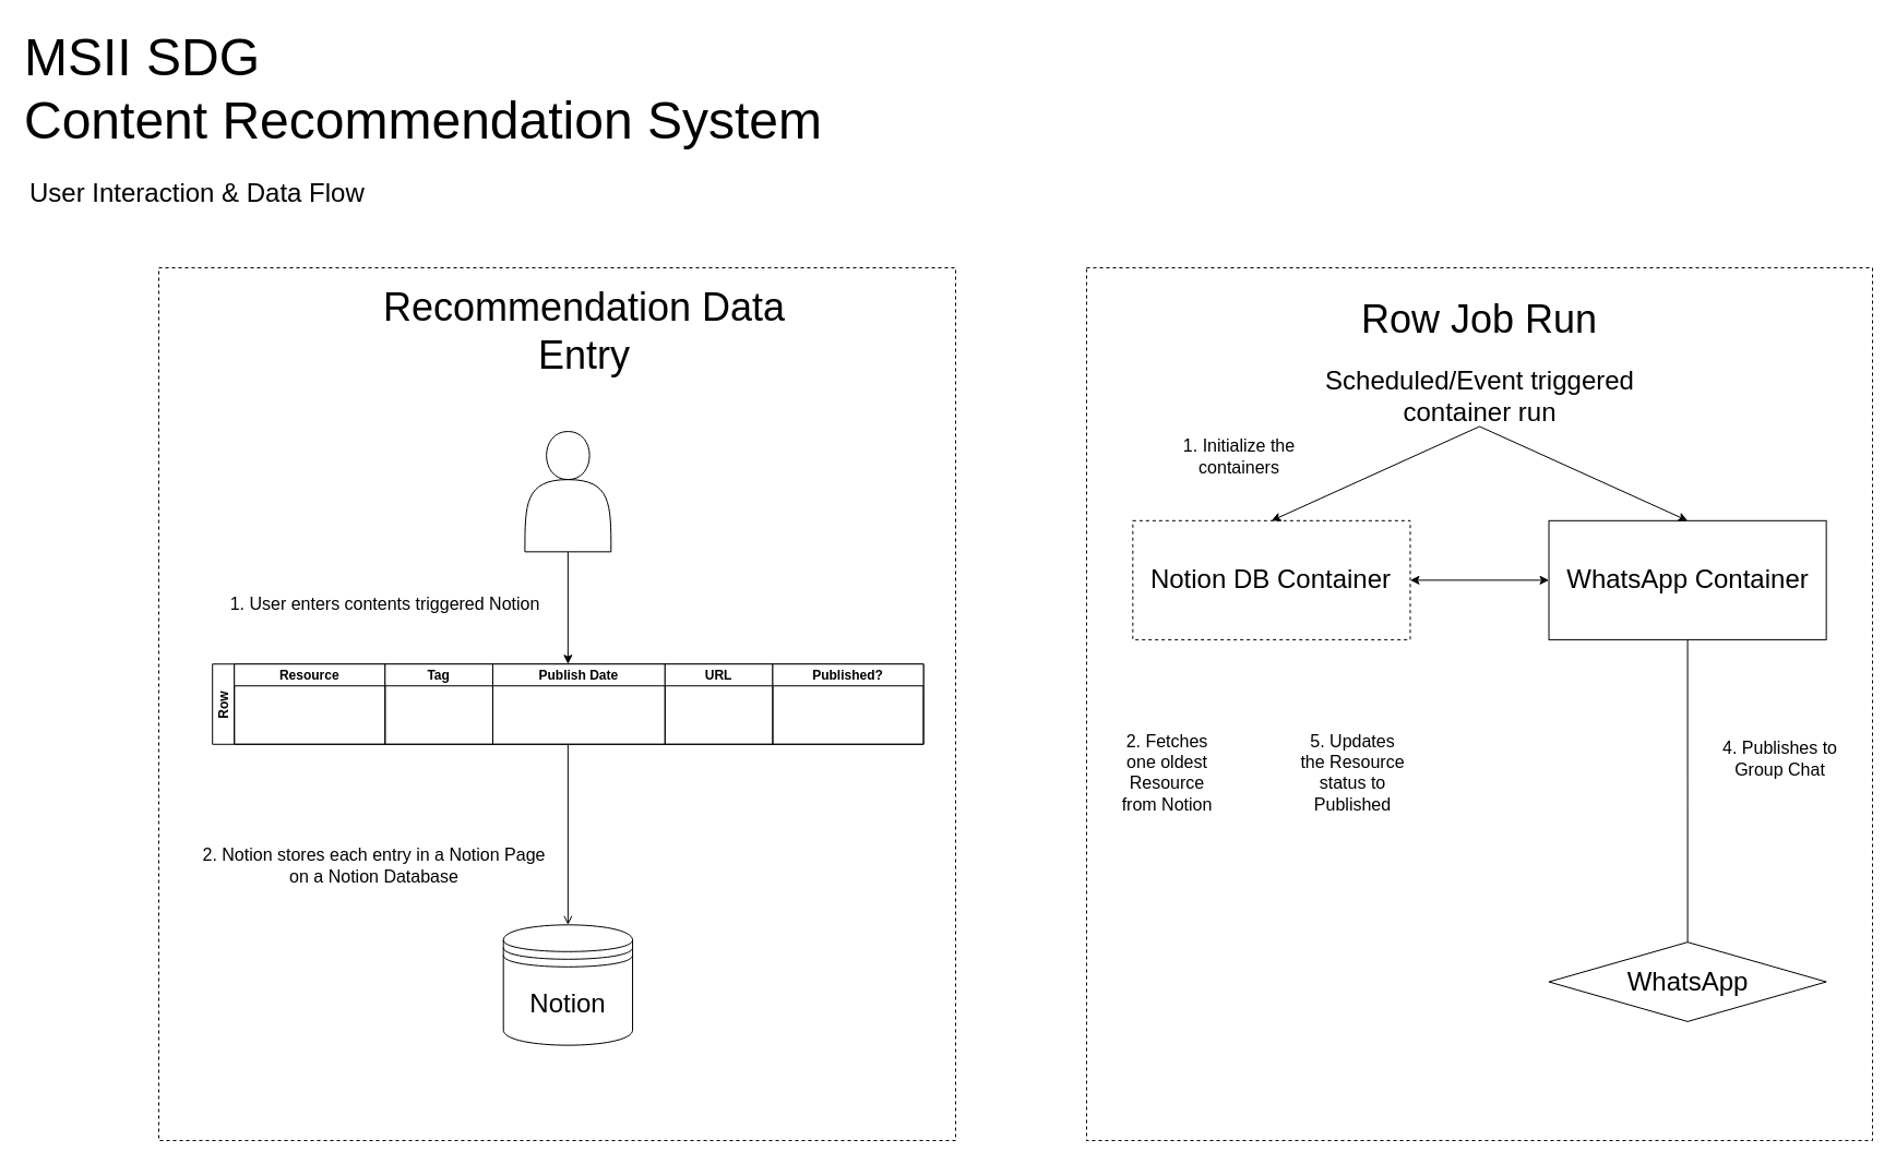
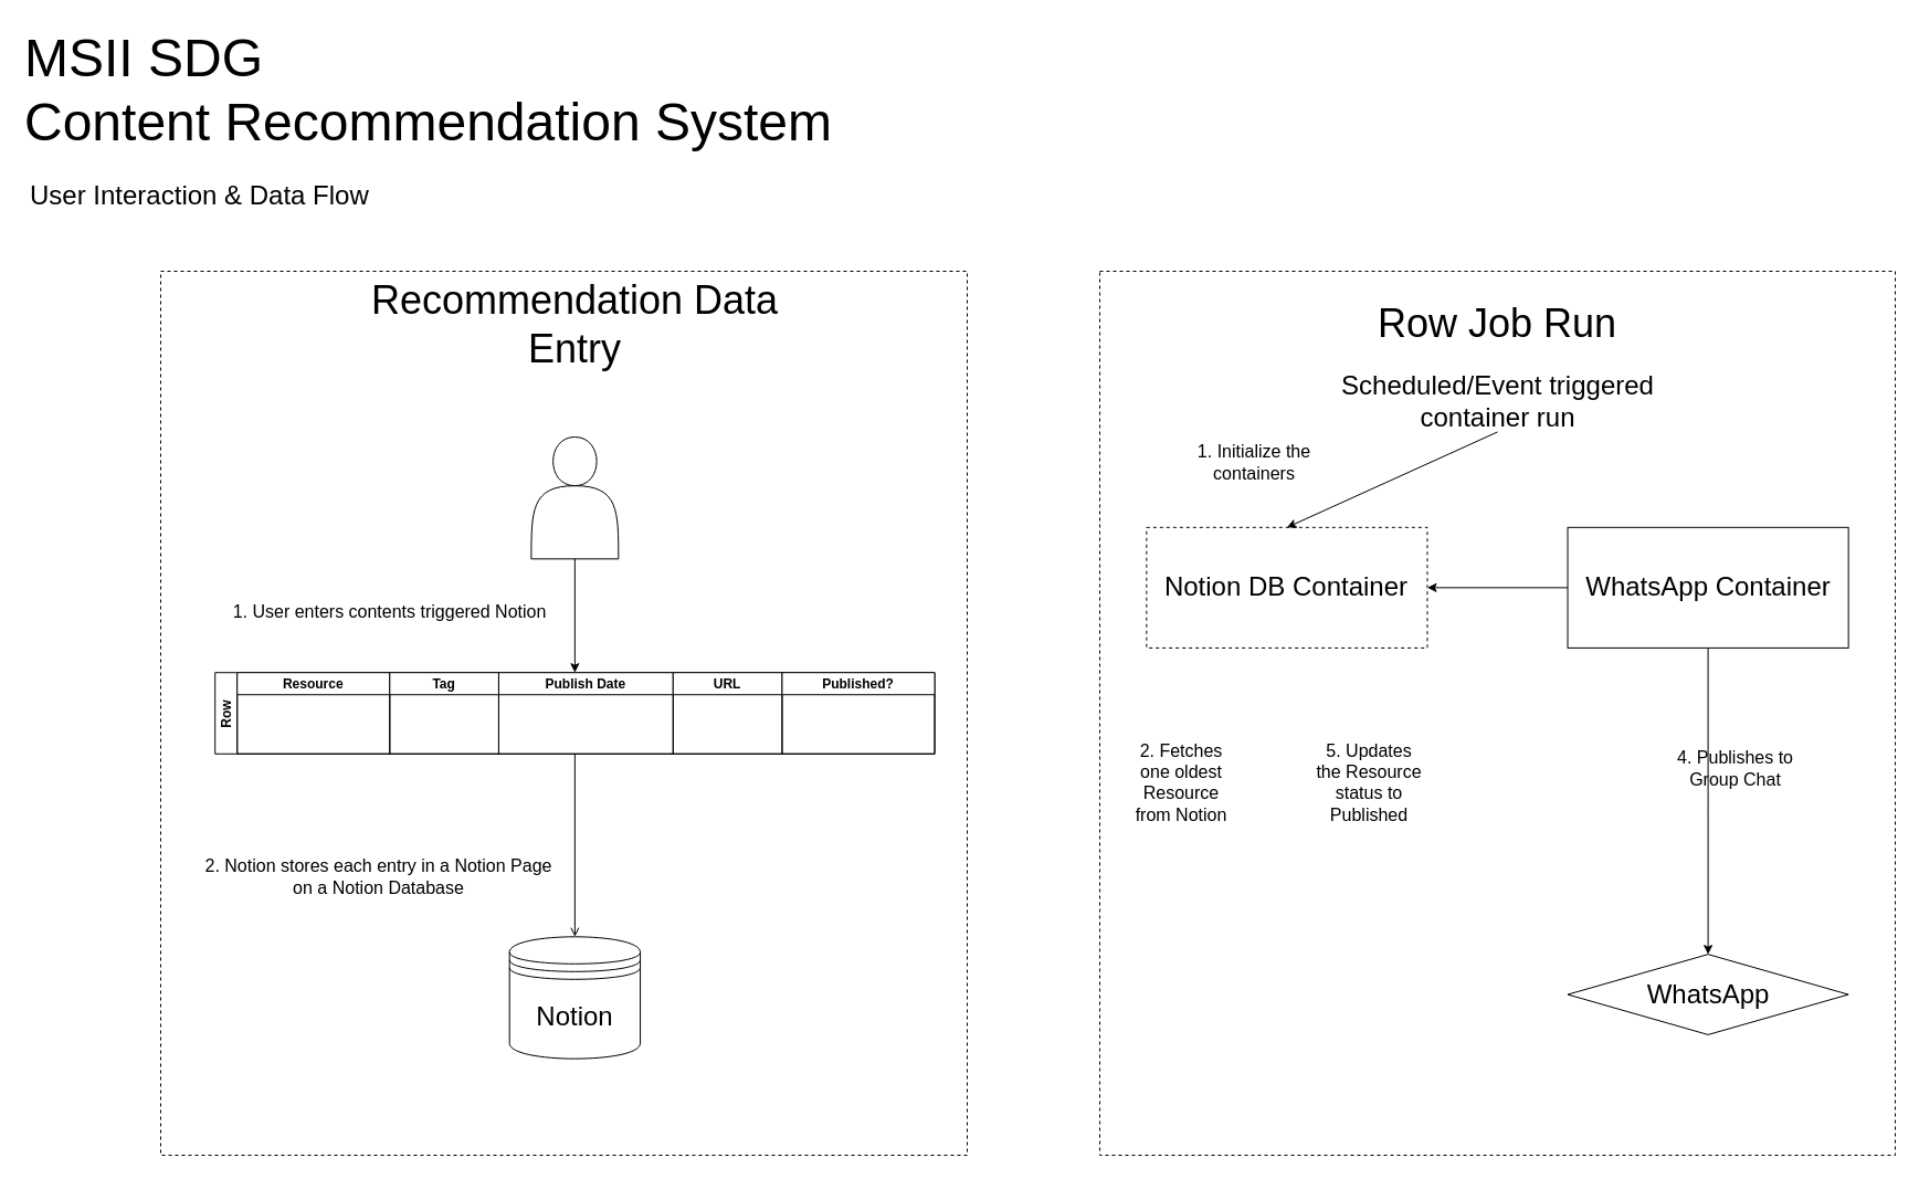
- <mxCell id="16" value="&lt;font style=&quot;font-size: 36px;&quot;&gt;Recommendation Data Entry&lt;/font&gt;" style="text;html=1;strokeColor=none;fillColor=none;align=center;verticalAlign=middle;whiteSpace=wrap;rounded=0;dashed=1;container=0;fontSize=24;" vertex="1" parent="2"><mxGeometry x="181.656" y="30" width="416.413" height="55.172" as="geometry" /></mxCell>
+ <mxCell id="16" value="&lt;font style=&quot;font-size: 36px;&quot;&gt;Recommendation Data Entry&lt;/font&gt;" style="text;html=1;strokeColor=none;fillColor=none;align=center;verticalAlign=middle;whiteSpace=wrap;rounded=0;dashed=1;container=0;fontSize=24;" vertex="1" parent="2"><mxGeometry x="166.656" y="20" width="416.413" height="55.172" as="geometry" /></mxCell>
- <mxCell id="24" style="edgeStyle=none;html=1;exitX=0.5;exitY=1;exitDx=0;exitDy=0;entryX=0.5;entryY=0;entryDx=0;entryDy=0;startArrow=none;startFill=0;endArrow=classic;endFill=1;" edge="1" parent="17" source="20" target="23"><mxGeometry relative="1" as="geometry" /></mxCell>
- <mxCell id="25" style="edgeStyle=none;html=1;exitX=1;exitY=0.5;exitDx=0;exitDy=0;entryX=0;entryY=0.5;entryDx=0;entryDy=0;startArrow=classic;startFill=1;endArrow=classic;endFill=1;" edge="1" parent="17" source="21" target="23"><mxGeometry relative="1" as="geometry" /></mxCell>
+ <mxCell id="25" style="edgeStyle=none;html=1;exitX=1;exitY=0.5;exitDx=0;exitDy=0;entryX=0;entryY=0.5;entryDx=0;entryDy=0;startArrow=classic;startFill=1;endArrow=none;endFill=1;" edge="1" parent="17" source="21" target="23"><mxGeometry relative="1" as="geometry" /></mxCell>
- <mxCell id="29" value="4. Publishes to Group Chat" style="text;html=1;strokeColor=none;fillColor=none;align=center;verticalAlign=middle;whiteSpace=wrap;rounded=0;fontSize=16;" vertex="1" parent="17"><mxGeometry x="571.765" y="395.455" width="127.059" height="109.091" as="geometry" /></mxCell>
+ <mxCell id="29" value="4. Publishes to Group Chat" style="text;html=1;strokeColor=none;fillColor=none;align=center;verticalAlign=middle;whiteSpace=wrap;rounded=0;fontSize=16;" vertex="1" parent="17"><mxGeometry x="511.765" y="395.455" width="127.059" height="109.091" as="geometry" /></mxCell>
- <mxCell id="28" style="edgeStyle=orthogonalEdgeStyle;html=1;exitX=0.5;exitY=1;exitDx=0;exitDy=0;strokeWidth=1;startArrow=none;startFill=0;endArrow=none;endFill=1;" edge="1" parent="17" source="23" target="27"><mxGeometry relative="1" as="geometry" /></mxCell>
+ <mxCell id="28" style="edgeStyle=orthogonalEdgeStyle;html=1;exitX=0.5;exitY=1;exitDx=0;exitDy=0;strokeWidth=1;startArrow=none;startFill=0;endArrow=classic;endFill=1;" edge="1" parent="17" source="23" target="27"><mxGeometry relative="1" as="geometry" /></mxCell>
